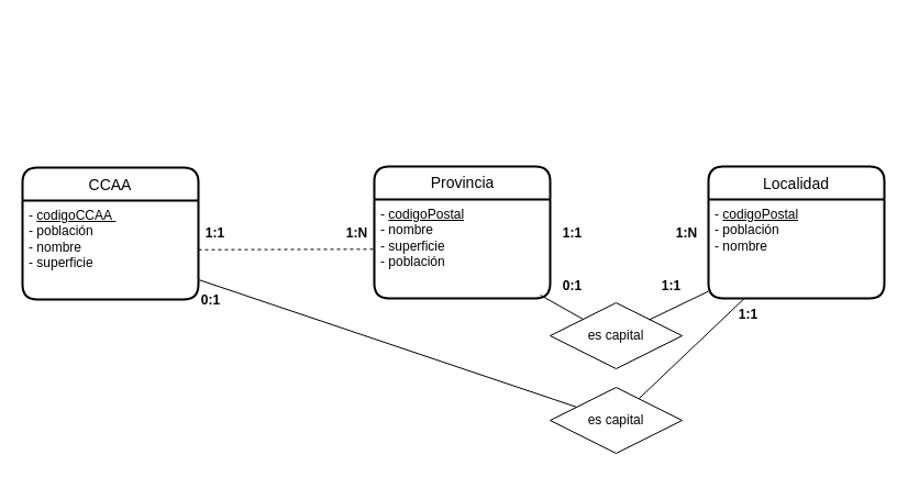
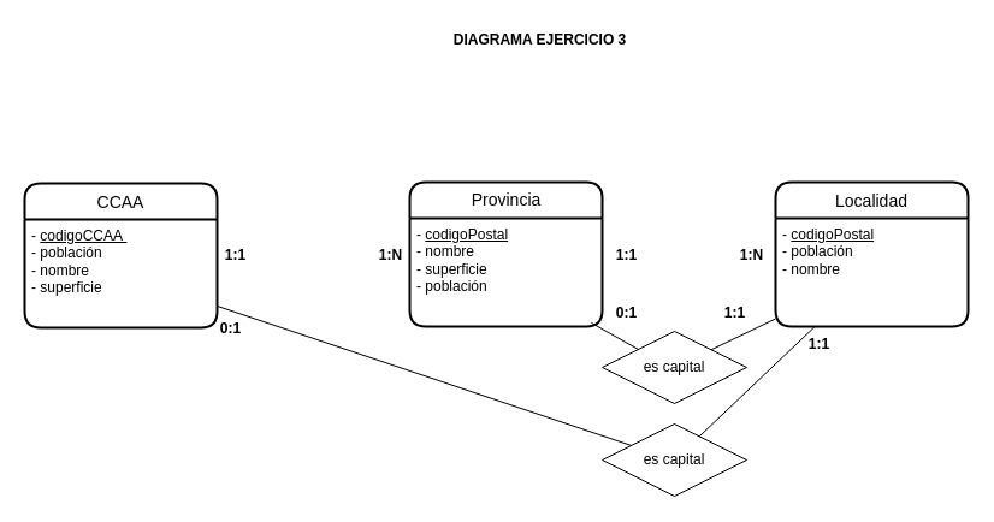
+ <mxCell id="23" value="&lt;b&gt;DIAGRAMA EJERCICIO 3&lt;/b&gt;" style="text;html=1;align=center;verticalAlign=middle;resizable=0;points=[];autosize=1;strokeColor=none;fillColor=none;" vertex="1" parent="1"><mxGeometry x="372" y="20" width="152" height="26" as="geometry" /></mxCell>
- <mxCell id="8" value="" style="endArrow=none;html=1;rounded=0;dashed=1;" parent="1" source="7" target="5" edge="1"><mxGeometry relative="1" as="geometry"><mxPoint x="750" y="142" as="sourcePoint" /><mxPoint x="243.895" y="43.948" as="targetPoint" /></mxGeometry></mxCell>
